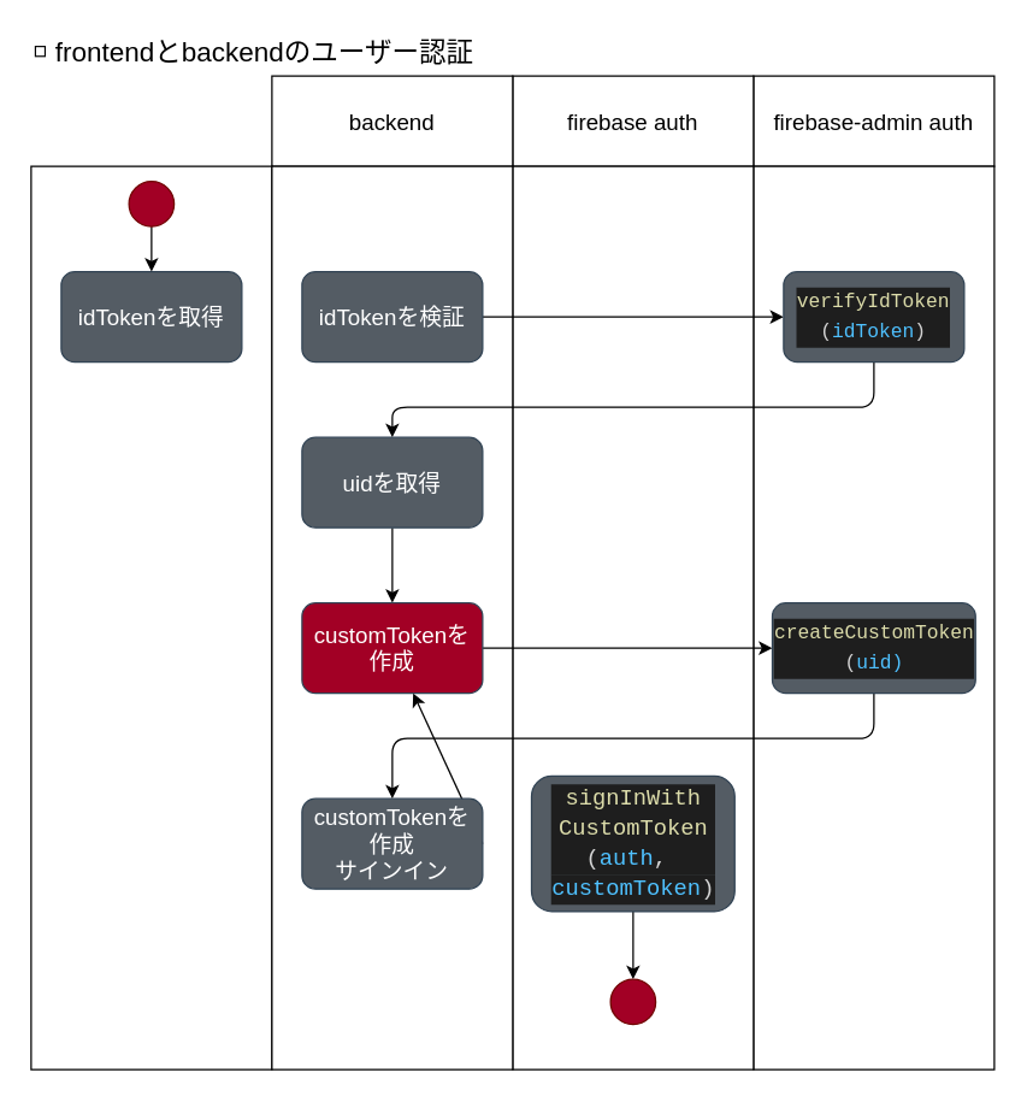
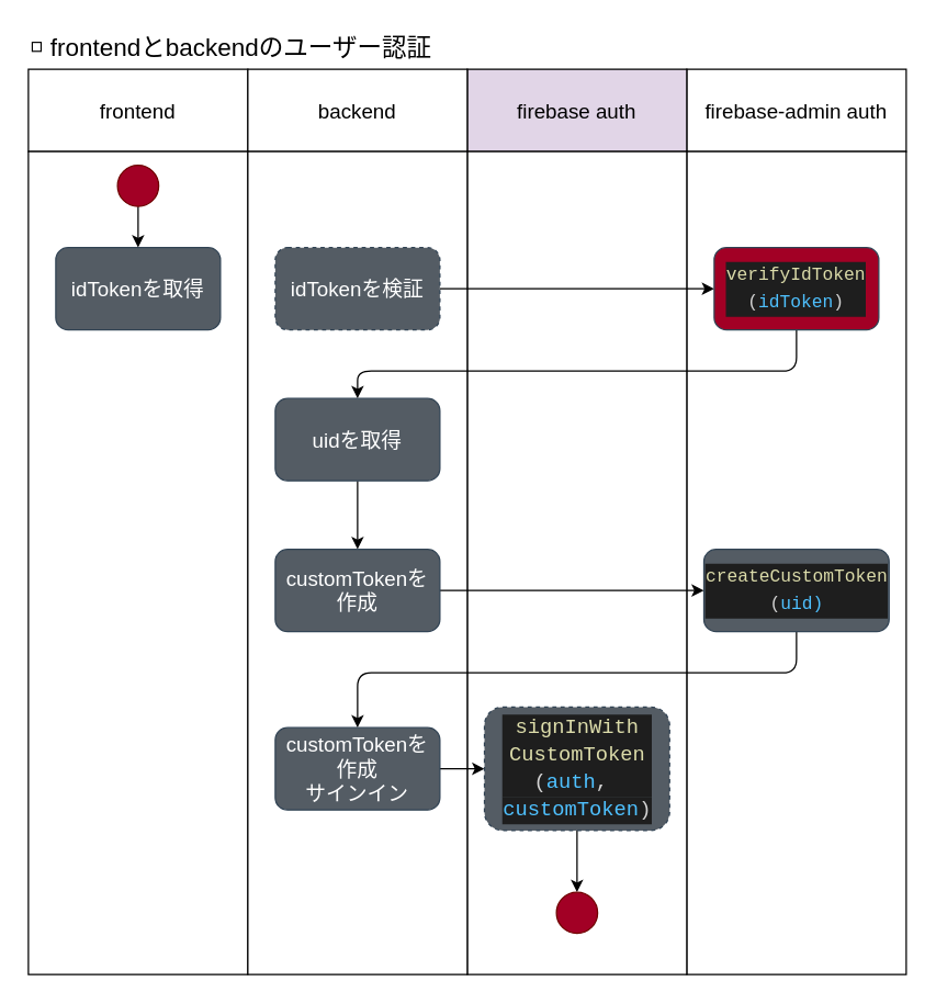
+ <mxCell id="2" value="frontend" style="rounded=0;whiteSpace=wrap;html=1;fontSize=15;" parent="1" vertex="1"><mxGeometry x="20" y="50" width="160" height="60" as="geometry" /></mxCell>
- <mxCell id="4" value="firebase auth" style="rounded=0;whiteSpace=wrap;html=1;fontSize=15;" parent="1" vertex="1"><mxGeometry x="340" y="50" width="160" height="60" as="geometry" /></mxCell>
+ <mxCell id="4" value="firebase auth" style="rounded=0;whiteSpace=wrap;html=1;fontSize=15;fillColor=#e1d5e7;" parent="1" vertex="1"><mxGeometry x="340" y="50" width="160" height="60" as="geometry" /></mxCell>
- <mxCell id="14" value="idTokenを検証" style="rounded=1;whiteSpace=wrap;html=1;fontSize=15;fillColor=#545c64;fontColor=#ffffff;strokeColor=#314354;" parent="1" vertex="1"><mxGeometry x="200" y="180" width="120" height="60" as="geometry" /></mxCell>
+ <mxCell id="14" value="idTokenを検証" style="rounded=1;whiteSpace=wrap;html=1;fontSize=15;fillColor=#545c64;fontColor=#ffffff;strokeColor=#314354;dashed=1;" parent="1" vertex="1"><mxGeometry x="200" y="180" width="120" height="60" as="geometry" /></mxCell>
- <mxCell id="20" value="&lt;div style=&quot;color: rgb(212, 212, 212); background-color: rgb(30, 30, 30); font-family: Menlo, Monaco, &amp;quot;Courier New&amp;quot;, monospace; font-size: 13px; line-height: 20px;&quot;&gt;&lt;span style=&quot;color: #dcdcaa;&quot;&gt;verifyIdToken&lt;br&gt;&lt;/span&gt;(&lt;span style=&quot;color: #4fc1ff;&quot;&gt;idToken&lt;/span&gt;)&lt;/div&gt;" style="rounded=1;whiteSpace=wrap;html=1;fontSize=15;fillColor=#545c64;fontColor=#ffffff;strokeColor=#314354;" parent="1" vertex="1"><mxGeometry x="520" y="180" width="120" height="60" as="geometry" /></mxCell>
+ <mxCell id="20" value="&lt;div style=&quot;color: rgb(212, 212, 212); background-color: rgb(30, 30, 30); font-family: Menlo, Monaco, &amp;quot;Courier New&amp;quot;, monospace; font-size: 13px; line-height: 20px;&quot;&gt;&lt;span style=&quot;color: #dcdcaa;&quot;&gt;verifyIdToken&lt;br&gt;&lt;/span&gt;(&lt;span style=&quot;color: #4fc1ff;&quot;&gt;idToken&lt;/span&gt;)&lt;/div&gt;" style="rounded=1;whiteSpace=wrap;html=1;fontSize=15;fillColor=#a20025;fontColor=#ffffff;strokeColor=#314354;" parent="1" vertex="1"><mxGeometry x="520" y="180" width="120" height="60" as="geometry" /></mxCell>
- <mxCell id="18" value="customTokenを作成" style="rounded=1;whiteSpace=wrap;html=1;fontSize=15;fillColor=#a20025;fontColor=#ffffff;strokeColor=#314354;" parent="1" vertex="1"><mxGeometry x="200" y="400" width="120" height="60" as="geometry" /></mxCell>
+ <mxCell id="18" value="customTokenを作成" style="rounded=1;whiteSpace=wrap;html=1;fontSize=15;fillColor=#545c64;fontColor=#ffffff;strokeColor=#314354;" parent="1" vertex="1"><mxGeometry x="200" y="400" width="120" height="60" as="geometry" /></mxCell>
- <mxCell id="21" style="edgeStyle=none;html=1;exitX=1;exitY=0.5;exitDx=0;exitDy=0;fontSize=15;" parent="1" source="22" target="18" edge="1"><mxGeometry relative="1" as="geometry" /></mxCell>
+ <mxCell id="21" style="edgeStyle=none;html=1;exitX=1;exitY=0.5;exitDx=0;exitDy=0;fontSize=15;" parent="1" source="22" target="26" edge="1"><mxGeometry relative="1" as="geometry" /></mxCell>
- <mxCell id="26" value="&lt;div style=&quot;color: rgb(212, 212, 212); background-color: rgb(30, 30, 30); font-family: Menlo, Monaco, &amp;quot;Courier New&amp;quot;, monospace; font-size: 15px; line-height: 20px;&quot;&gt;&lt;span style=&quot;color: rgb(220, 220, 170); font-size: 15px;&quot;&gt;signInWith&lt;br&gt;CustomToken&lt;br style=&quot;font-size: 15px;&quot;&gt;&lt;/span&gt;(&lt;span style=&quot;color: rgb(79, 193, 255); font-size: 15px;&quot;&gt;auth&lt;/span&gt;,&amp;nbsp;&lt;/div&gt;&lt;div style=&quot;color: rgb(212, 212, 212); background-color: rgb(30, 30, 30); font-family: Menlo, Monaco, &amp;quot;Courier New&amp;quot;, monospace; font-size: 15px; line-height: 20px;&quot;&gt;&lt;span style=&quot;color: rgb(79, 193, 255); font-size: 15px;&quot;&gt;customToken&lt;/span&gt;)&lt;/div&gt;" style="rounded=1;whiteSpace=wrap;html=1;fontSize=15;fillColor=#545c64;fontColor=#ffffff;strokeColor=#314354;" parent="1" vertex="1"><mxGeometry x="352.5" y="515" width="135" height="90" as="geometry" /></mxCell>
+ <mxCell id="26" value="&lt;div style=&quot;color: rgb(212, 212, 212); background-color: rgb(30, 30, 30); font-family: Menlo, Monaco, &amp;quot;Courier New&amp;quot;, monospace; font-size: 15px; line-height: 20px;&quot;&gt;&lt;span style=&quot;color: rgb(220, 220, 170); font-size: 15px;&quot;&gt;signInWith&lt;br&gt;CustomToken&lt;br style=&quot;font-size: 15px;&quot;&gt;&lt;/span&gt;(&lt;span style=&quot;color: rgb(79, 193, 255); font-size: 15px;&quot;&gt;auth&lt;/span&gt;,&amp;nbsp;&lt;/div&gt;&lt;div style=&quot;color: rgb(212, 212, 212); background-color: rgb(30, 30, 30); font-family: Menlo, Monaco, &amp;quot;Courier New&amp;quot;, monospace; font-size: 15px; line-height: 20px;&quot;&gt;&lt;span style=&quot;color: rgb(79, 193, 255); font-size: 15px;&quot;&gt;customToken&lt;/span&gt;)&lt;/div&gt;" style="rounded=1;whiteSpace=wrap;html=1;fontSize=15;fillColor=#545c64;fontColor=#ffffff;strokeColor=#314354;dashed=1;" parent="1" vertex="1"><mxGeometry x="352.5" y="515" width="135" height="90" as="geometry" /></mxCell>
